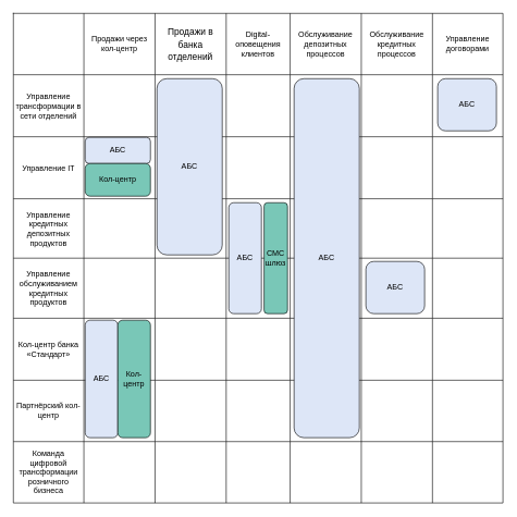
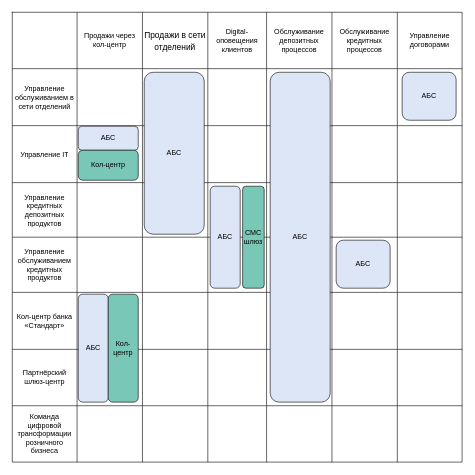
- <mxCell id="6" value="&lt;span style=&quot;font-family: Arial; font-size: 14px; background-color: rgb(255, 255, 255);&quot;&gt;Продажи в банка отделений&lt;/span&gt;" style="shape=partialRectangle;html=1;whiteSpace=wrap;connectable=0;strokeColor=inherit;overflow=hidden;fillColor=none;top=0;left=0;bottom=0;right=0;pointerEvents=1;fontSize=16;" vertex="1" parent="3"><mxGeometry x="217" width="109" height="94" as="geometry"><mxRectangle width="109" height="94" as="alternateBounds" /></mxGeometry></mxCell>
+ <mxCell id="6" value="&lt;span style=&quot;font-family: Arial; font-size: 14px; background-color: rgb(255, 255, 255);&quot;&gt;Продажи в сети отделений&lt;/span&gt;" style="shape=partialRectangle;html=1;whiteSpace=wrap;connectable=0;strokeColor=inherit;overflow=hidden;fillColor=none;top=0;left=0;bottom=0;right=0;pointerEvents=1;fontSize=16;" vertex="1" parent="3"><mxGeometry x="217" width="109" height="94" as="geometry"><mxRectangle width="109" height="94" as="alternateBounds" /></mxGeometry></mxCell>
- <mxCell id="12" value="Управление трансформации в сети отделений" style="shape=partialRectangle;html=1;whiteSpace=wrap;connectable=0;strokeColor=inherit;overflow=hidden;fillColor=none;top=0;left=0;bottom=0;right=0;pointerEvents=1;" vertex="1" parent="11"><mxGeometry width="108" height="95" as="geometry"><mxRectangle width="108" height="95" as="alternateBounds" /></mxGeometry></mxCell>
+ <mxCell id="12" value="Управление обслуживанием в сети отделений" style="shape=partialRectangle;html=1;whiteSpace=wrap;connectable=0;strokeColor=inherit;overflow=hidden;fillColor=none;top=0;left=0;bottom=0;right=0;pointerEvents=1;" vertex="1" parent="11"><mxGeometry width="108" height="95" as="geometry"><mxRectangle width="108" height="95" as="alternateBounds" /></mxGeometry></mxCell>
- <mxCell id="52" value="Партнёрский кол-центр" style="shape=partialRectangle;html=1;whiteSpace=wrap;connectable=0;strokeColor=inherit;overflow=hidden;fillColor=none;top=0;left=0;bottom=0;right=0;pointerEvents=1;" vertex="1" parent="51"><mxGeometry width="108" height="94" as="geometry"><mxRectangle width="108" height="94" as="alternateBounds" /></mxGeometry></mxCell>
+ <mxCell id="52" value="Партнёрский шлюз-центр" style="shape=partialRectangle;html=1;whiteSpace=wrap;connectable=0;strokeColor=inherit;overflow=hidden;fillColor=none;top=0;left=0;bottom=0;right=0;pointerEvents=1;" vertex="1" parent="51"><mxGeometry width="108" height="94" as="geometry"><mxRectangle width="108" height="94" as="alternateBounds" /></mxGeometry></mxCell>
